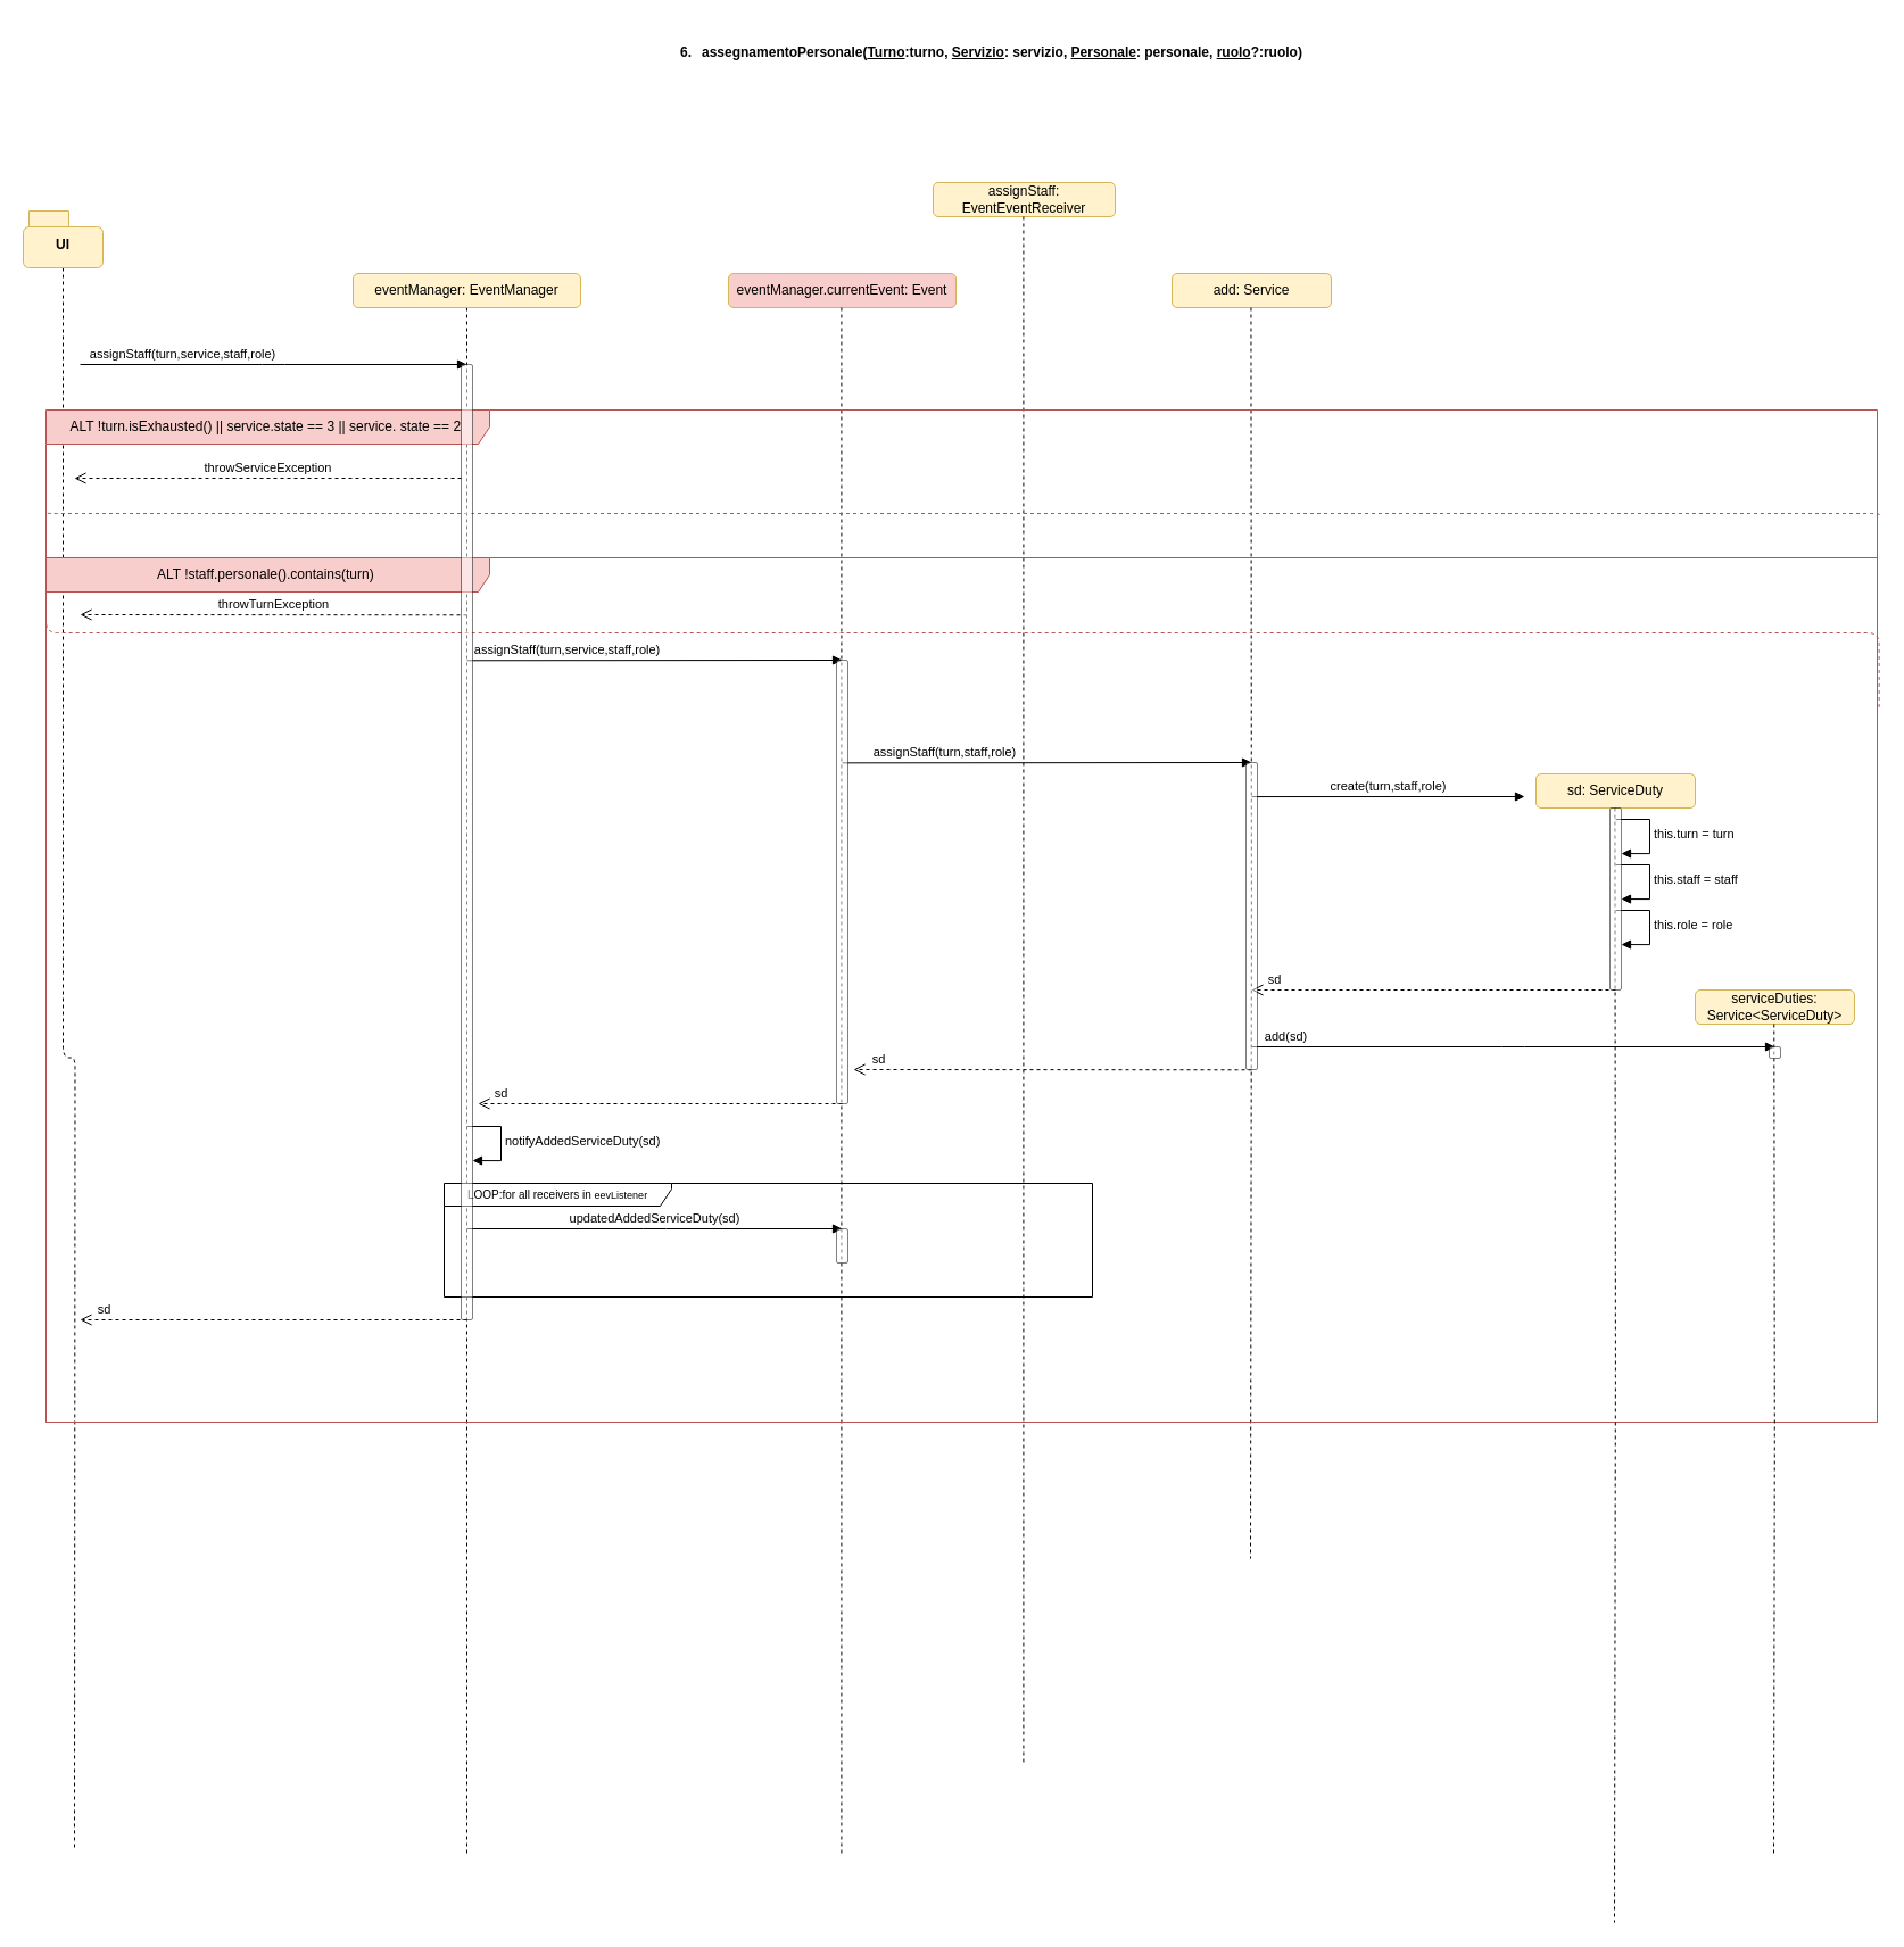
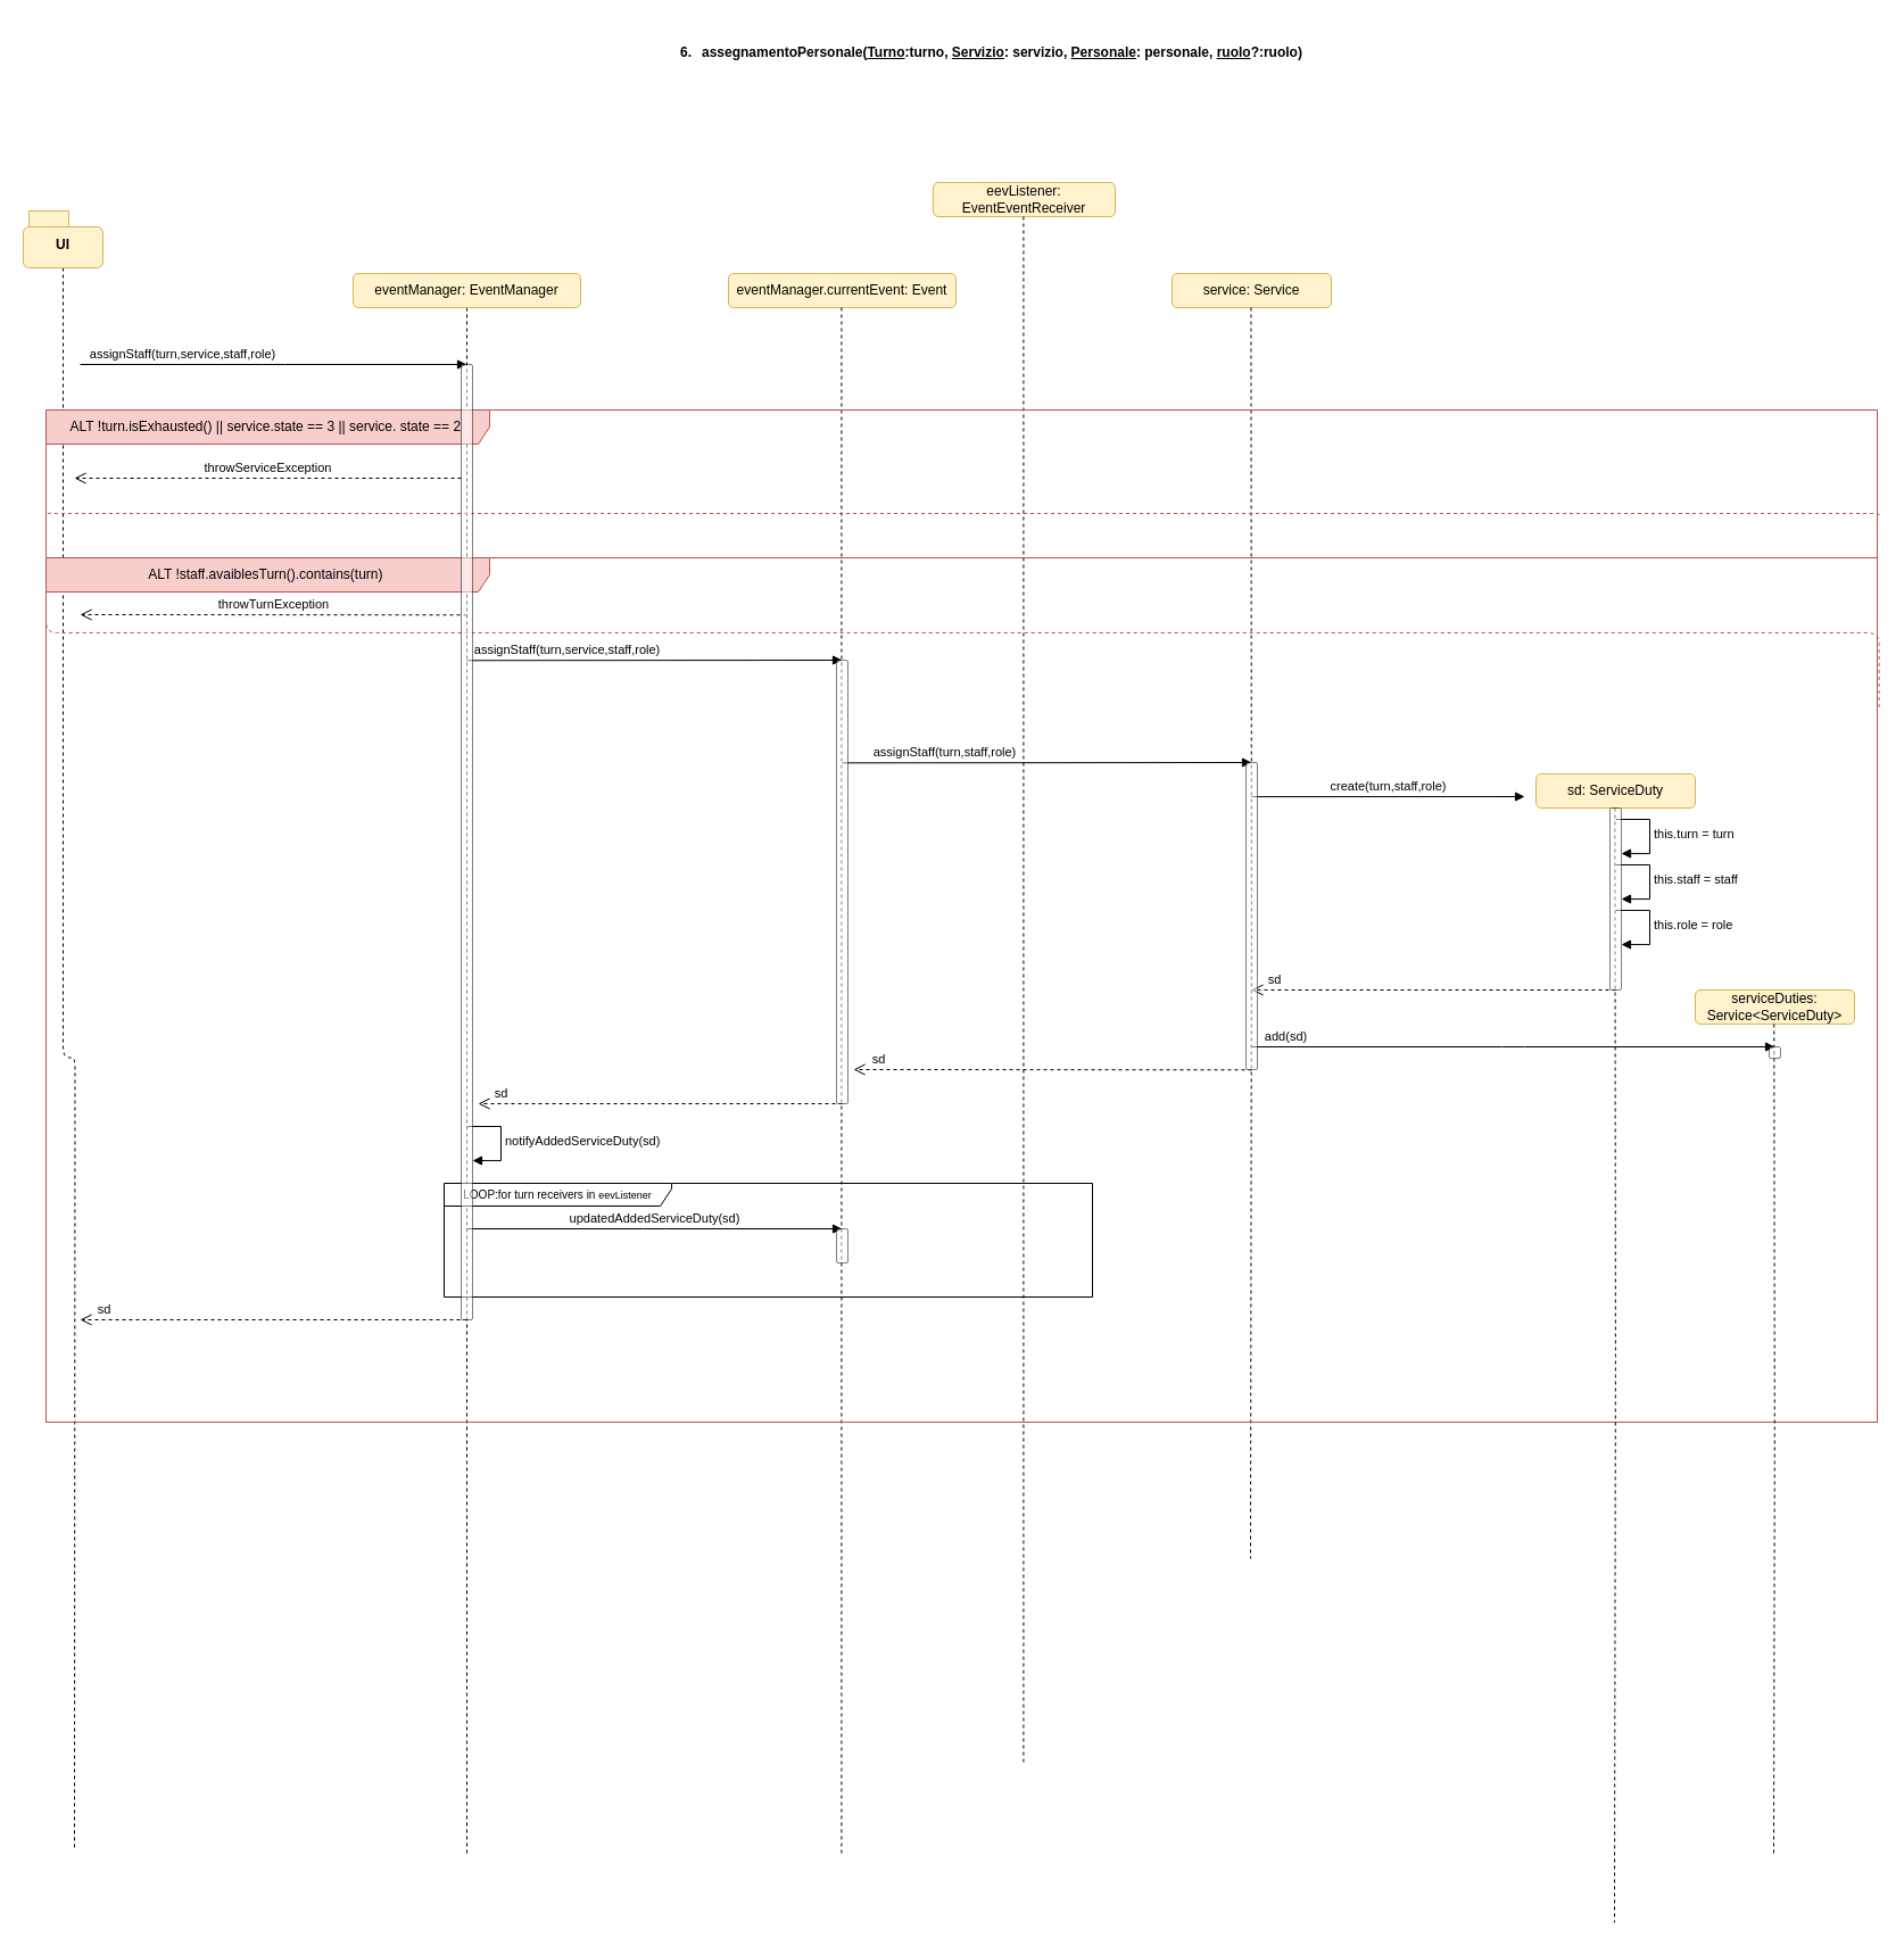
- <mxCell id="7" value="assignStaff: EventEventReceiver" style="html=1;whiteSpace=wrap;fillColor=#fff2cc;strokeColor=#d6b656;rounded=1;" parent="1" vertex="1"><mxGeometry x="820" y="160" width="160" height="30" as="geometry" /></mxCell>
+ <mxCell id="7" value="eevListener: EventEventReceiver" style="html=1;whiteSpace=wrap;fillColor=#fff2cc;strokeColor=#d6b656;rounded=1;" parent="1" vertex="1"><mxGeometry x="820" y="160" width="160" height="30" as="geometry" /></mxCell>
- <mxCell id="11" value="eventManager.currentEvent: Event" style="html=1;whiteSpace=wrap;fillColor=#f8cecc;strokeColor=#d6b656;rounded=1;" parent="1" vertex="1"><mxGeometry x="640" y="240" width="200" height="30" as="geometry" /></mxCell>
+ <mxCell id="11" value="eventManager.currentEvent: Event" style="html=1;whiteSpace=wrap;fillColor=#fff2cc;strokeColor=#d6b656;rounded=1;" parent="1" vertex="1"><mxGeometry x="640" y="240" width="200" height="30" as="geometry" /></mxCell>
- <mxCell id="9" value="add: Service" style="html=1;whiteSpace=wrap;fillColor=#fff2cc;strokeColor=#d6b656;rounded=1;" parent="1" vertex="1"><mxGeometry x="1030" y="240" width="140" height="30" as="geometry" /></mxCell>
+ <mxCell id="9" value="service: Service" style="html=1;whiteSpace=wrap;fillColor=#fff2cc;strokeColor=#d6b656;rounded=1;" parent="1" vertex="1"><mxGeometry x="1030" y="240" width="140" height="30" as="geometry" /></mxCell>
- <mxCell id="17" value="ALT !staff.personale().contains(turn)&amp;nbsp;" style="shape=umlFrame;whiteSpace=wrap;html=1;pointerEvents=0;width=390;height=30;fillColor=#f8cecc;strokeColor=#b85450;rounded=1;" parent="1" vertex="1"><mxGeometry x="40" y="490" width="1610" height="760" as="geometry" /></mxCell>
+ <mxCell id="17" value="ALT !staff.avaiblesTurn().contains(turn)&amp;nbsp;" style="shape=umlFrame;whiteSpace=wrap;html=1;pointerEvents=0;width=390;height=30;fillColor=#f8cecc;strokeColor=#b85450;rounded=1;" parent="1" vertex="1"><mxGeometry x="40" y="490" width="1610" height="760" as="geometry" /></mxCell>
- <mxCell id="34" value="&lt;font style=&quot;font-size: 10px;&quot;&gt;LOOP:for all receivers in&amp;nbsp;&lt;/font&gt;&lt;font style=&quot;font-size: 9px;&quot;&gt;eevListener&lt;/font&gt;" style="shape=umlFrame;whiteSpace=wrap;html=1;pointerEvents=0;width=200;height=20;rounded=1;" parent="1" vertex="1"><mxGeometry x="390" y="1040" width="570" height="100" as="geometry" /></mxCell>
+ <mxCell id="34" value="&lt;font style=&quot;font-size: 10px;&quot;&gt;LOOP:for turn receivers in&amp;nbsp;&lt;/font&gt;&lt;font style=&quot;font-size: 9px;&quot;&gt;eevListener&lt;/font&gt;" style="shape=umlFrame;whiteSpace=wrap;html=1;pointerEvents=0;width=200;height=20;rounded=1;" parent="1" vertex="1"><mxGeometry x="390" y="1040" width="570" height="100" as="geometry" /></mxCell>
